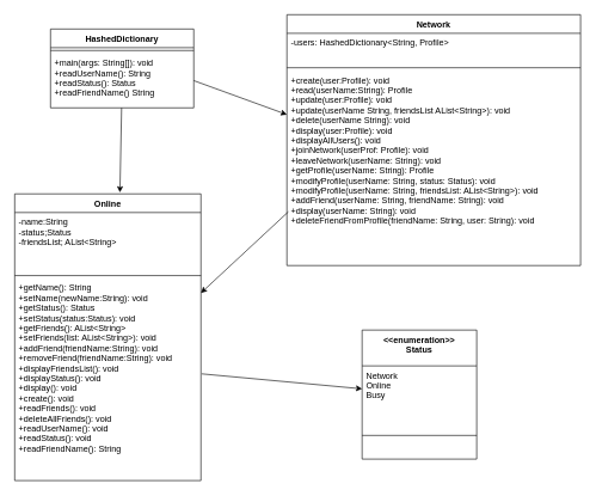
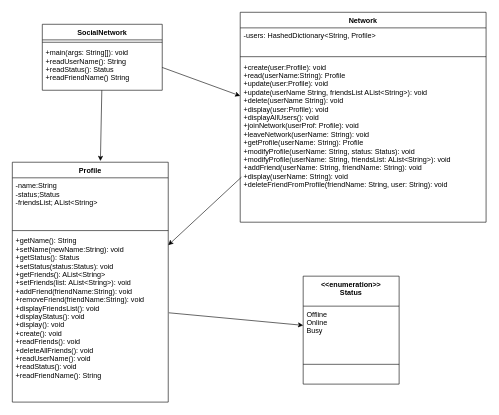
- <mxCell id="2" value="HashedDictionary" style="swimlane;fontStyle=1;align=center;verticalAlign=top;childLayout=stackLayout;horizontal=1;startSize=26;horizontalStack=0;resizeParent=1;resizeParentMax=0;resizeLast=0;collapsible=1;marginBottom=0;" vertex="1" parent="1"><mxGeometry x="70" y="40" width="200" height="110" as="geometry" /></mxCell>
+ <mxCell id="2" value="SocialNetwork" style="swimlane;fontStyle=1;align=center;verticalAlign=top;childLayout=stackLayout;horizontal=1;startSize=26;horizontalStack=0;resizeParent=1;resizeParentMax=0;resizeLast=0;collapsible=1;marginBottom=0;" vertex="1" parent="1"><mxGeometry x="70" y="40" width="200" height="110" as="geometry" /></mxCell>
- <mxCell id="9" value="Online" style="swimlane;fontStyle=1;align=center;verticalAlign=top;childLayout=stackLayout;horizontal=1;startSize=26;horizontalStack=0;resizeParent=1;resizeParentMax=0;resizeLast=0;collapsible=1;marginBottom=0;" vertex="1" parent="1"><mxGeometry x="20" y="270" width="260" height="400" as="geometry" /></mxCell>
+ <mxCell id="9" value="Profile" style="swimlane;fontStyle=1;align=center;verticalAlign=top;childLayout=stackLayout;horizontal=1;startSize=26;horizontalStack=0;resizeParent=1;resizeParentMax=0;resizeLast=0;collapsible=1;marginBottom=0;" vertex="1" parent="1"><mxGeometry x="20" y="270" width="260" height="400" as="geometry" /></mxCell>
- <mxCell id="14" value="Network&#10;Online&#10;Busy&#10;&#10;&#10;&#10;" style="text;strokeColor=none;fillColor=none;align=left;verticalAlign=top;spacingLeft=4;spacingRight=4;overflow=hidden;rotatable=0;points=[[0,0.5],[1,0.5]];portConstraint=eastwest;" vertex="1" parent="13"><mxGeometry y="50" width="160" height="64" as="geometry" /></mxCell>
+ <mxCell id="14" value="Offline&#10;Online&#10;Busy&#10;&#10;&#10;&#10;" style="text;strokeColor=none;fillColor=none;align=left;verticalAlign=top;spacingLeft=4;spacingRight=4;overflow=hidden;rotatable=0;points=[[0,0.5],[1,0.5]];portConstraint=eastwest;" vertex="1" parent="13"><mxGeometry y="50" width="160" height="64" as="geometry" /></mxCell>
